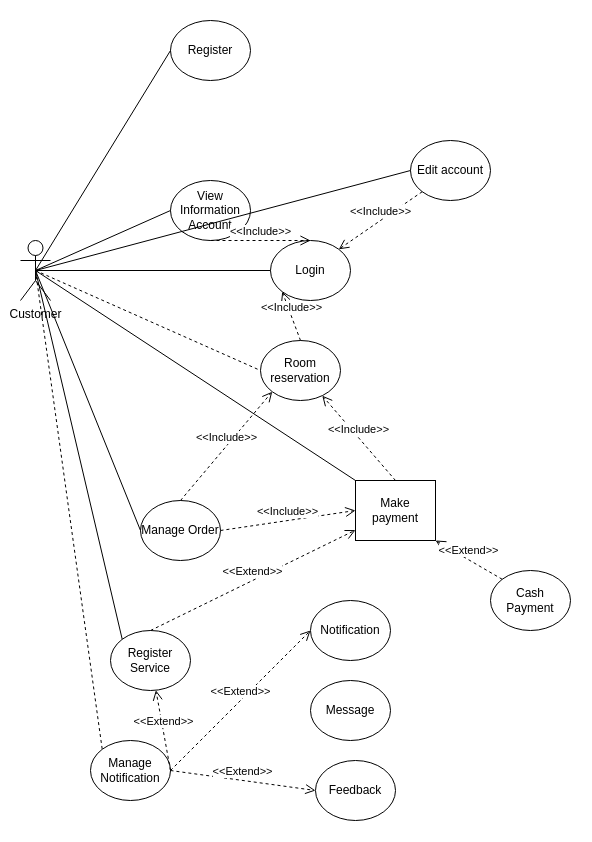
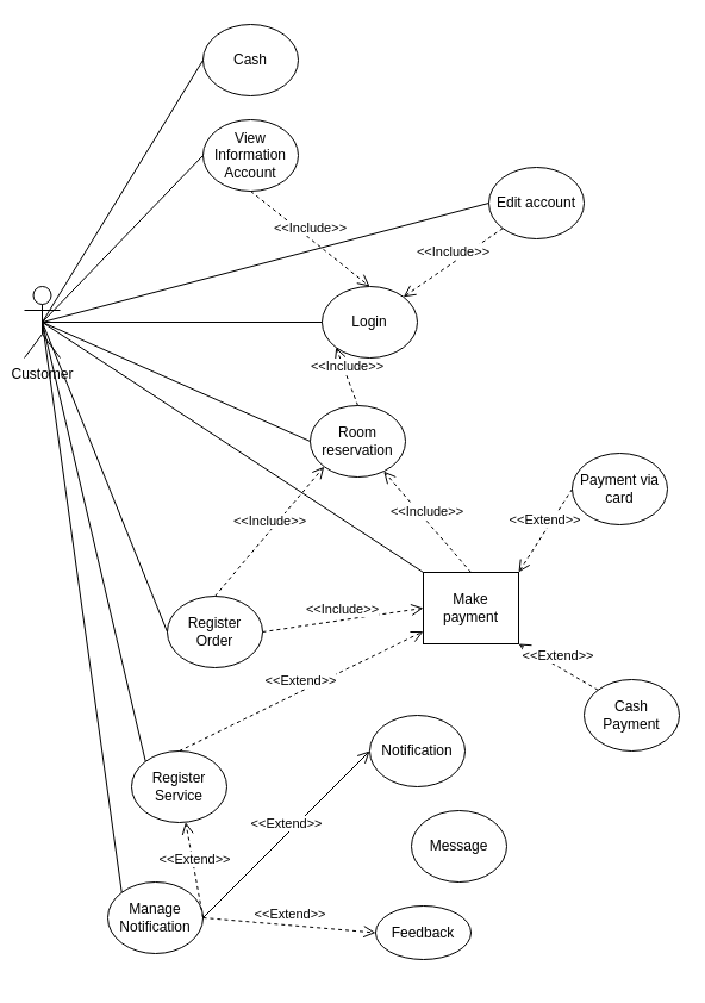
- <mxCell id="6" value="Register" style="ellipse;whiteSpace=wrap;html=1;" parent="1" vertex="1"><mxGeometry x="170" y="20" width="80" height="60" as="geometry" /></mxCell>
+ <mxCell id="6" value="Cash" style="ellipse;whiteSpace=wrap;html=1;" parent="1" vertex="1"><mxGeometry x="170" y="20" width="80" height="60" as="geometry" /></mxCell>
- <mxCell id="7" value="View Information Account" style="ellipse;whiteSpace=wrap;html=1;" parent="1" vertex="1"><mxGeometry x="170" y="180" width="80" height="60" as="geometry" /></mxCell>
+ <mxCell id="7" value="View Information Account" style="ellipse;whiteSpace=wrap;html=1;" parent="1" vertex="1"><mxGeometry x="170" y="100" width="80" height="60" as="geometry" /></mxCell>
- <mxCell id="16" value="" style="endArrow=none;html=1;entryX=0;entryY=0.5;entryDx=0;entryDy=0;exitX=0.5;exitY=0.5;exitDx=0;exitDy=0;exitPerimeter=0;dashed=1;" parent="1" source="2" target="3" edge="1"><mxGeometry width="50" height="50" relative="1" as="geometry"><mxPoint x="45" y="280" as="sourcePoint" /><mxPoint x="180" y="400" as="targetPoint" /></mxGeometry></mxCell>
+ <mxCell id="16" value="" style="endArrow=none;html=1;entryX=0;entryY=0.5;entryDx=0;entryDy=0;exitX=0.5;exitY=0.5;exitDx=0;exitDy=0;exitPerimeter=0;" parent="1" source="2" target="3" edge="1"><mxGeometry width="50" height="50" relative="1" as="geometry"><mxPoint x="45" y="280" as="sourcePoint" /><mxPoint x="180" y="400" as="targetPoint" /></mxGeometry></mxCell>
+ <mxCell id="25" value="Payment via card" style="ellipse;whiteSpace=wrap;html=1;" parent="1" vertex="1"><mxGeometry x="480" y="380" width="80" height="60" as="geometry" /></mxCell>
+ <mxCell id="26" value="&amp;lt;&amp;lt;Extend&amp;gt;&amp;gt;" style="html=1;verticalAlign=bottom;endArrow=open;dashed=1;endSize=8;exitX=0;exitY=0.5;exitDx=0;exitDy=0;entryX=1;entryY=0;entryDx=0;entryDy=0;" parent="1" source="25" target="8" edge="1"><mxGeometry relative="1" as="geometry"><mxPoint x="540" y="470" as="sourcePoint" /><mxPoint x="580" y="310" as="targetPoint" /></mxGeometry></mxCell>
- <mxCell id="30" value="" style="endArrow=none;html=1;entryX=0;entryY=0;entryDx=0;entryDy=0;exitX=0.5;exitY=0.5;exitDx=0;exitDy=0;exitPerimeter=0;dashed=1;" parent="1" source="2" target="21" edge="1"><mxGeometry width="50" height="50" relative="1" as="geometry"><mxPoint x="45" y="280" as="sourcePoint" /><mxPoint x="191.437" y="588.998" as="targetPoint" /></mxGeometry></mxCell>
+ <mxCell id="30" value="" style="endArrow=none;html=1;entryX=0;entryY=0;entryDx=0;entryDy=0;exitX=0.5;exitY=0.5;exitDx=0;exitDy=0;exitPerimeter=0;" parent="1" source="2" target="21" edge="1"><mxGeometry width="50" height="50" relative="1" as="geometry"><mxPoint x="45" y="280" as="sourcePoint" /><mxPoint x="191.437" y="588.998" as="targetPoint" /></mxGeometry></mxCell>
- <mxCell id="19" value="Manage Order" style="ellipse;whiteSpace=wrap;html=1;" parent="1" vertex="1"><mxGeometry x="140" y="500" width="80" height="60" as="geometry" /></mxCell>
+ <mxCell id="19" value="Register Order" style="ellipse;whiteSpace=wrap;html=1;" parent="1" vertex="1"><mxGeometry x="140" y="500" width="80" height="60" as="geometry" /></mxCell>
- <mxCell id="31" value="Message" style="ellipse;whiteSpace=wrap;html=1;" parent="1" vertex="1"><mxGeometry x="310" y="680" width="80" height="60" as="geometry" /></mxCell>
+ <mxCell id="31" value="Message" style="ellipse;whiteSpace=wrap;html=1;" parent="1" vertex="1"><mxGeometry x="345" y="680" width="80" height="60" as="geometry" /></mxCell>
- <mxCell id="34" value="&amp;lt;&amp;lt;Extend&amp;gt;&amp;gt;" style="html=1;verticalAlign=bottom;endArrow=open;dashed=1;endSize=8;exitX=1;exitY=0.5;exitDx=0;exitDy=0;entryX=0;entryY=0.5;entryDx=0;entryDy=0;" parent="1" source="21" target="32" edge="1"><mxGeometry relative="1" as="geometry"><mxPoint x="220" y="580" as="sourcePoint" /><mxPoint x="210" y="510" as="targetPoint" /></mxGeometry></mxCell>
+ <mxCell id="34" value="&amp;lt;&amp;lt;Extend&amp;gt;&amp;gt;" style="html=1;verticalAlign=bottom;endArrow=open;dashed=0;endSize=8;exitX=1;exitY=0.5;exitDx=0;exitDy=0;entryX=0;entryY=0.5;entryDx=0;entryDy=0;" parent="1" source="21" target="32" edge="1"><mxGeometry relative="1" as="geometry"><mxPoint x="220" y="580" as="sourcePoint" /><mxPoint x="210" y="510" as="targetPoint" /></mxGeometry></mxCell>
- <mxCell id="33" value="Feedback" style="ellipse;whiteSpace=wrap;html=1;" parent="1" vertex="1"><mxGeometry x="315" y="760" width="80" height="60" as="geometry" /></mxCell>
+ <mxCell id="33" value="Feedback" style="ellipse;whiteSpace=wrap;html=1;" parent="1" vertex="1"><mxGeometry x="315" y="760" width="80" height="45" as="geometry" /></mxCell>
